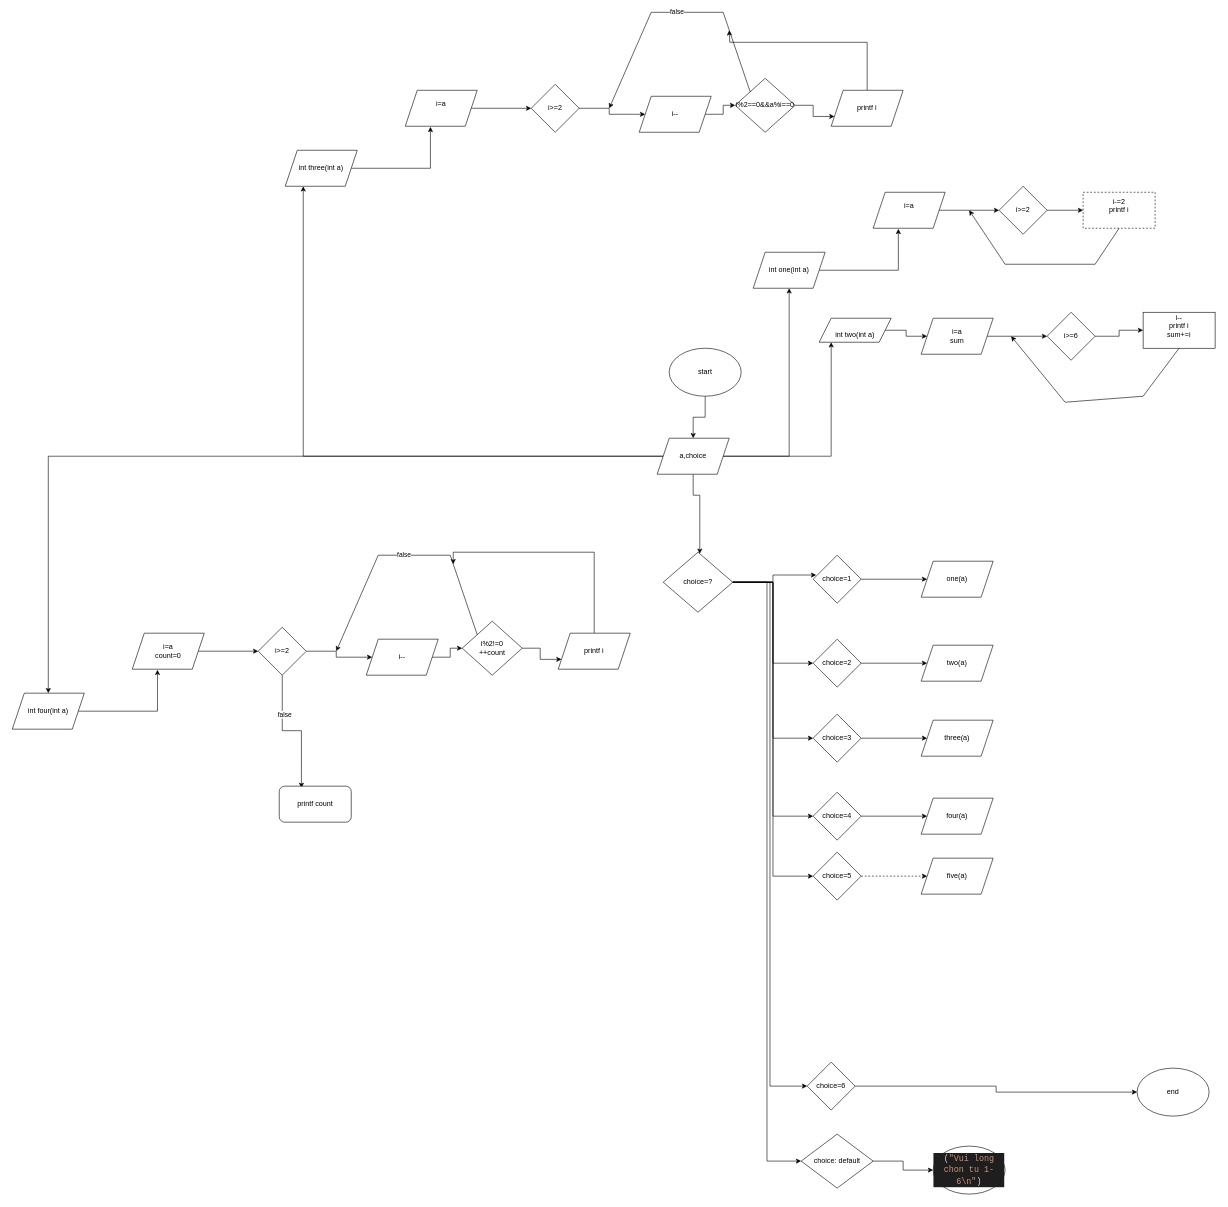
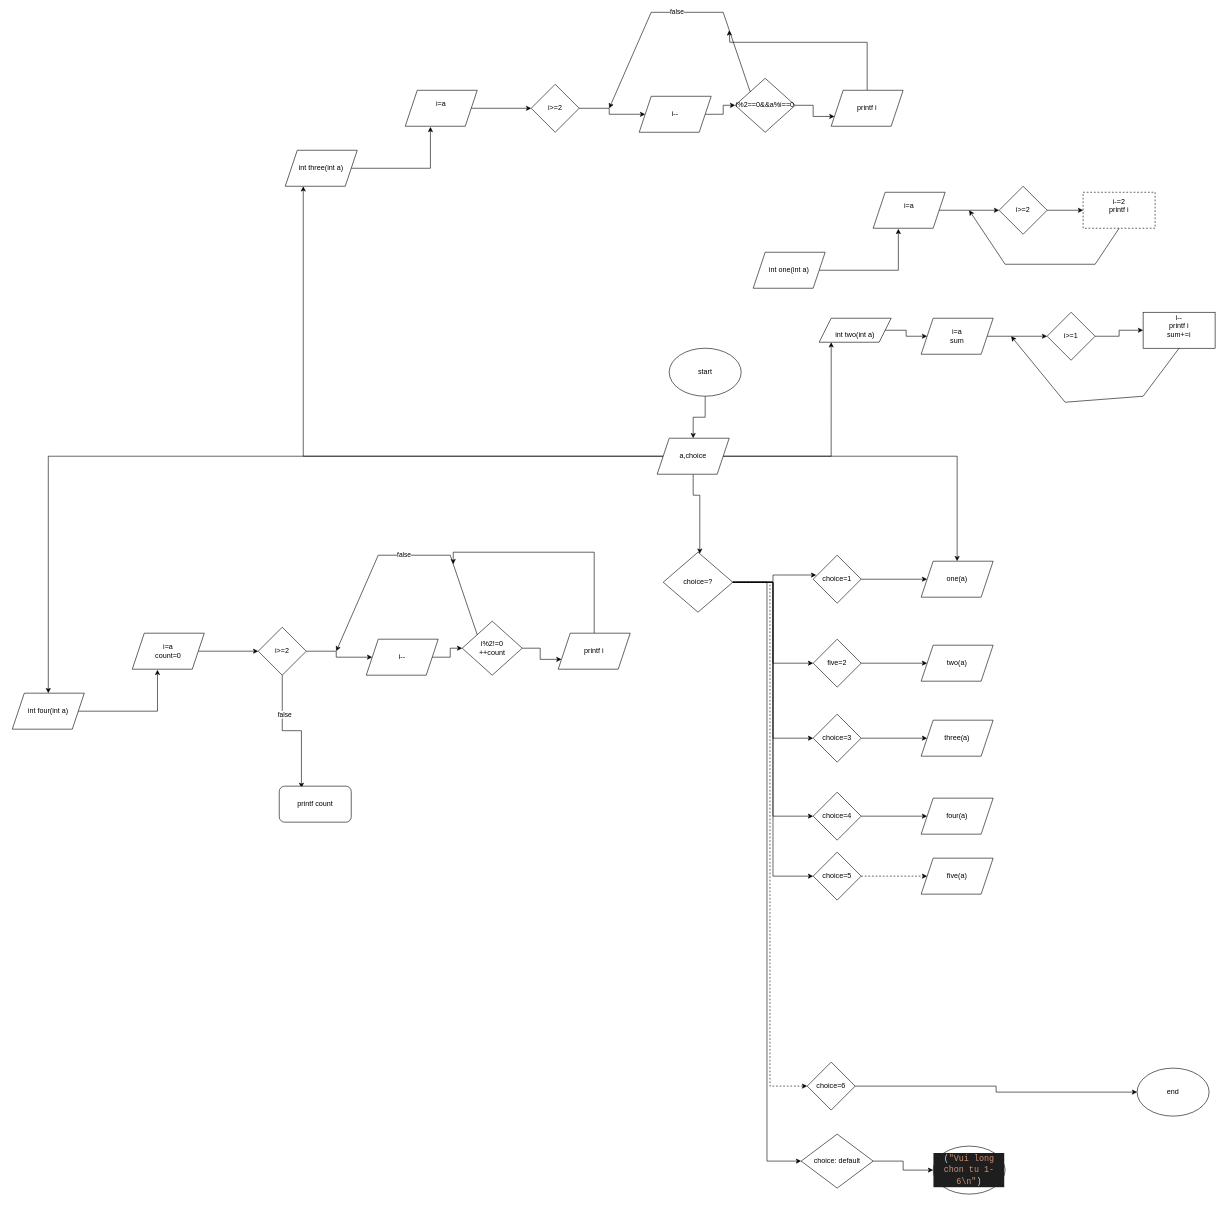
- <mxCell id="6" value="" style="edgeStyle=orthogonalEdgeStyle;rounded=0;orthogonalLoop=1;jettySize=auto;html=1;" parent="1" source="10" target="40" edge="1"><mxGeometry relative="1" as="geometry" /></mxCell>
+ <mxCell id="6" value="" style="edgeStyle=orthogonalEdgeStyle;rounded=0;orthogonalLoop=1;jettySize=auto;html=1;" parent="1" source="10" target="20" edge="1"><mxGeometry relative="1" as="geometry" /></mxCell>
- <mxCell id="51" value="i&amp;gt;=6" style="rhombus;whiteSpace=wrap;html=1;" parent="1" vertex="1"><mxGeometry x="1745" y="520" width="80" height="80" as="geometry" /></mxCell>
+ <mxCell id="51" value="i&amp;gt;=1" style="rhombus;whiteSpace=wrap;html=1;" parent="1" vertex="1"><mxGeometry x="1745" y="520" width="80" height="80" as="geometry" /></mxCell>
- <mxCell id="22" value="choice=2" style="rhombus;whiteSpace=wrap;html=1;" parent="1" vertex="1"><mxGeometry x="1355" y="1065" width="80" height="80" as="geometry" /></mxCell>
+ <mxCell id="22" value="five=2" style="rhombus;whiteSpace=wrap;html=1;" parent="1" vertex="1"><mxGeometry x="1355" y="1065" width="80" height="80" as="geometry" /></mxCell>
- <mxCell id="37" style="edgeStyle=orthogonalEdgeStyle;rounded=0;orthogonalLoop=1;jettySize=auto;html=1;entryX=0;entryY=0.5;entryDx=0;entryDy=0;" parent="1" source="16" target="34" edge="1"><mxGeometry relative="1" as="geometry"><Array as="points"><mxPoint x="1283" y="970" /><mxPoint x="1283" y="1810" /></Array></mxGeometry></mxCell>
+ <mxCell id="37" style="edgeStyle=orthogonalEdgeStyle;rounded=0;orthogonalLoop=1;jettySize=auto;html=1;entryX=0;entryY=0.5;entryDx=0;entryDy=0;dashed=1;" parent="1" source="16" target="34" edge="1"><mxGeometry relative="1" as="geometry"><Array as="points"><mxPoint x="1283" y="970" /><mxPoint x="1283" y="1810" /></Array></mxGeometry></mxCell>
